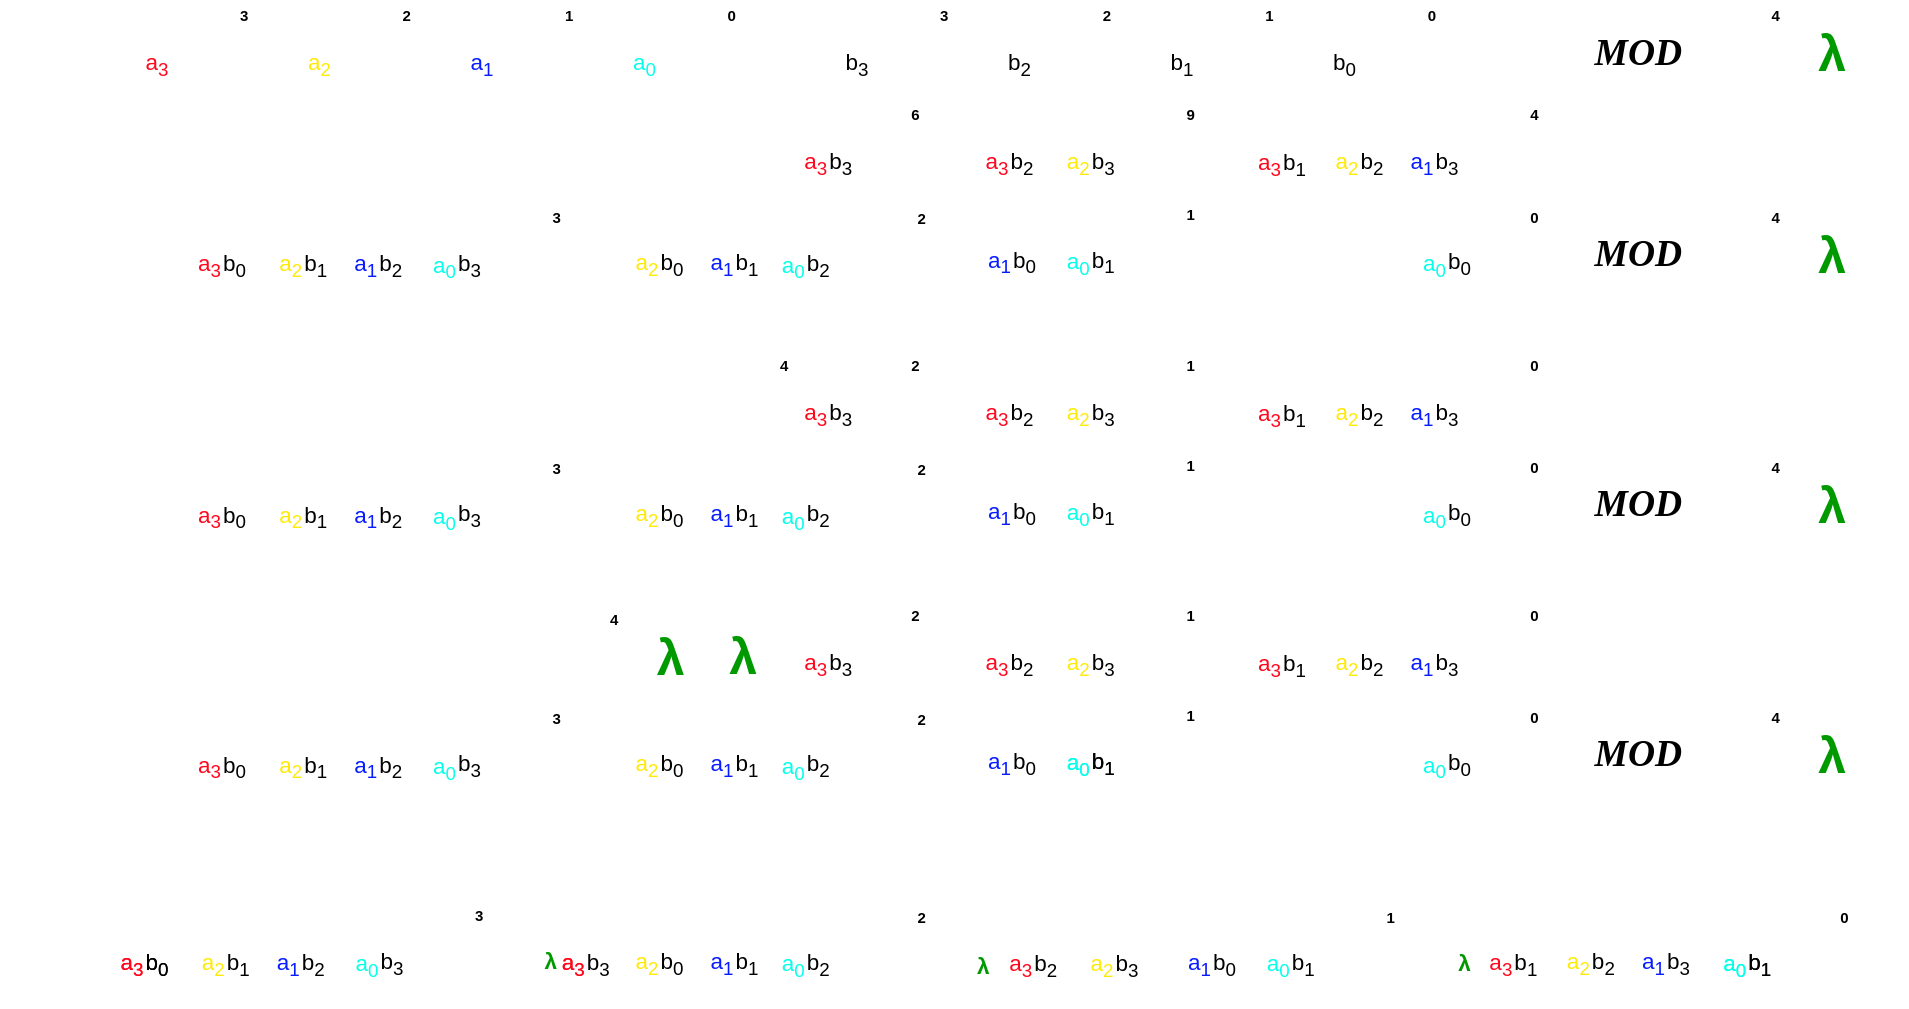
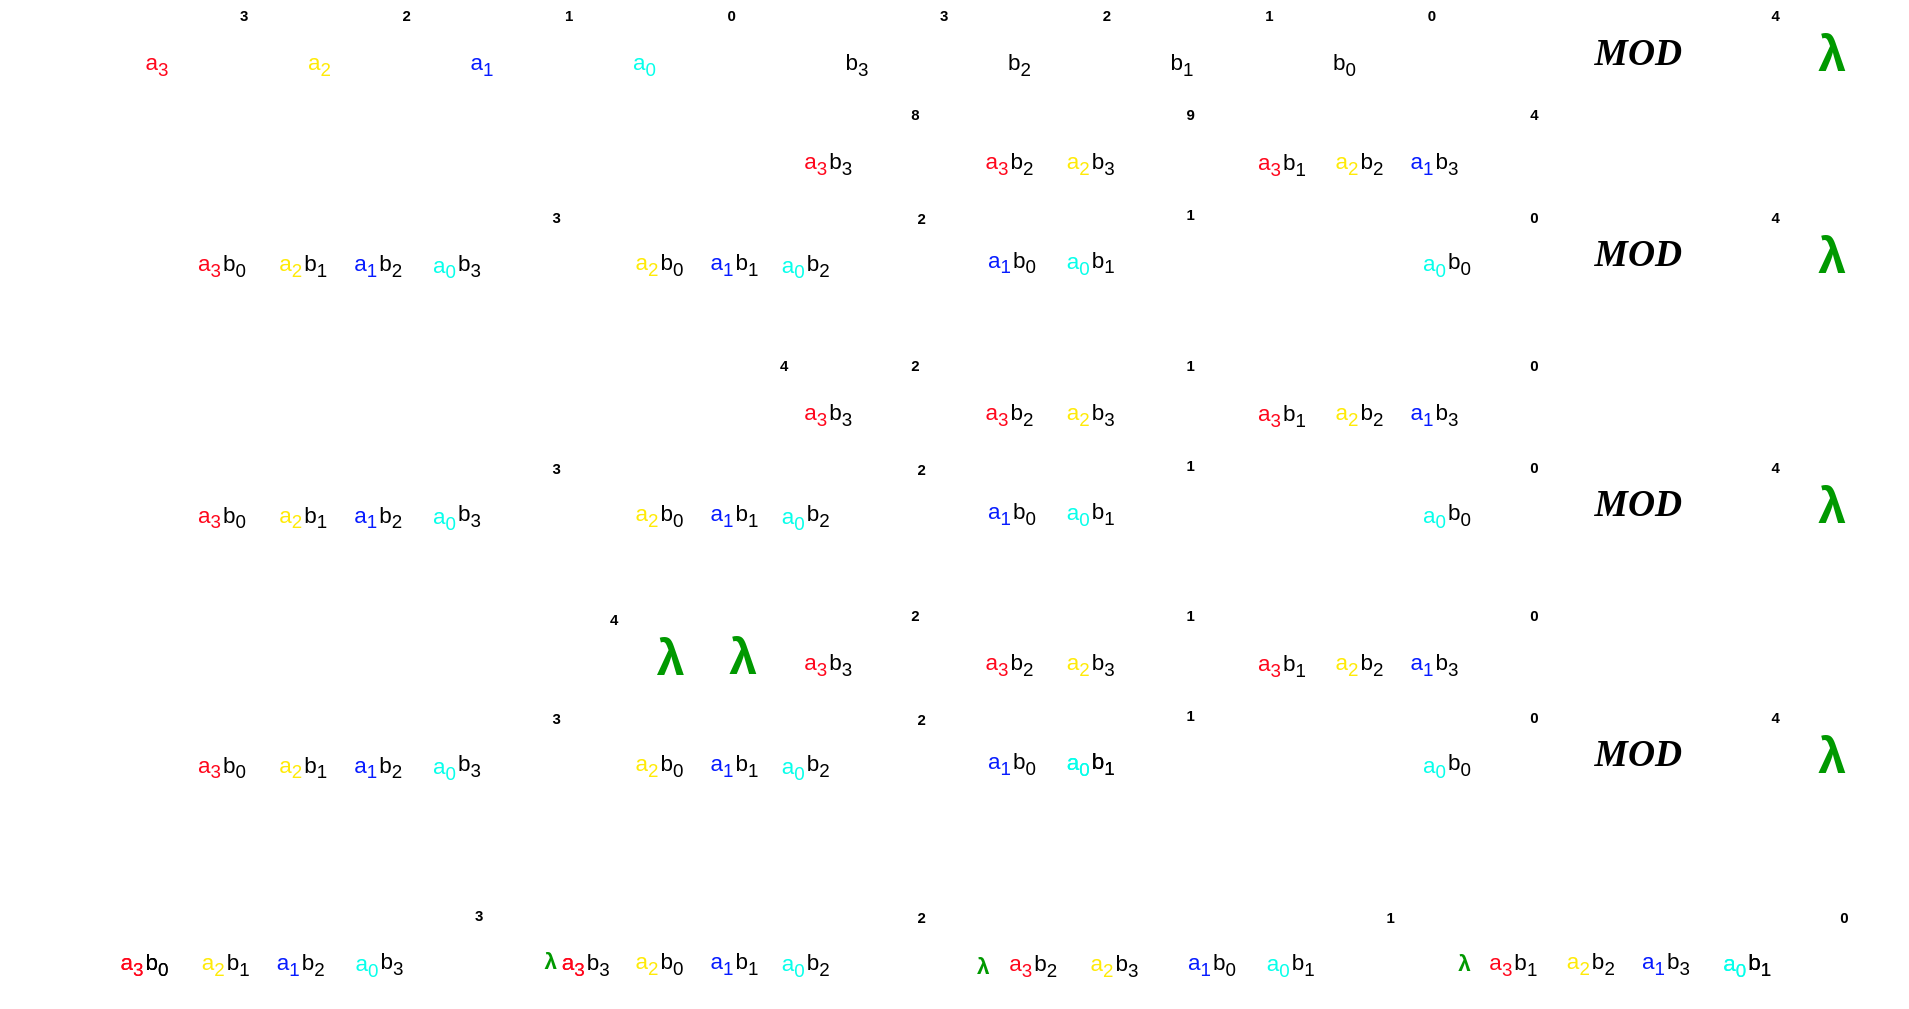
- <mxCell id="35" value="&lt;b&gt;6&lt;/b&gt;" style="shape=image;html=1;verticalAlign=bottom;verticalLabelPosition=top;labelBackgroundColor=#ffffff;imageAspect=0;aspect=fixed;image=https://cdn1.iconfinder.com/data/icons/social-media-vol-3/24/_x-128.png;labelPosition=right;align=left;" parent="1" vertex="1"><mxGeometry x="687" y="101.12" width="40" height="40" as="geometry" /></mxCell>
+ <mxCell id="35" value="&lt;b&gt;8&lt;/b&gt;" style="shape=image;html=1;verticalAlign=bottom;verticalLabelPosition=top;labelBackgroundColor=#ffffff;imageAspect=0;aspect=fixed;image=https://cdn1.iconfinder.com/data/icons/social-media-vol-3/24/_x-128.png;labelPosition=right;align=left;" parent="1" vertex="1"><mxGeometry x="687" y="101.12" width="40" height="40" as="geometry" /></mxCell>
